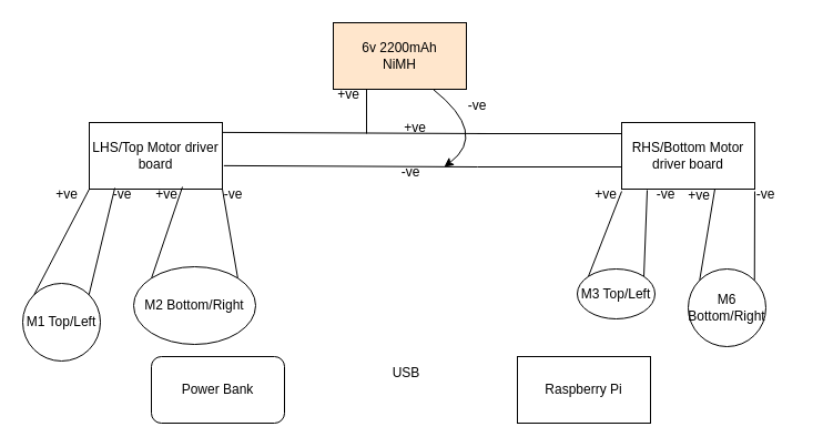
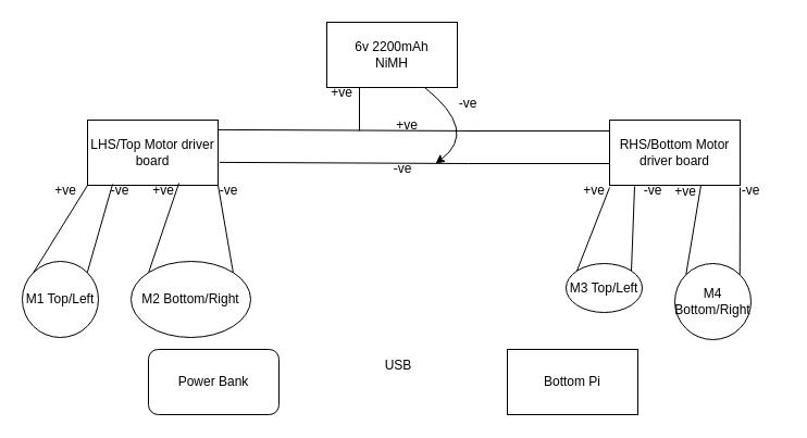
- <mxCell id="2" value="&lt;div&gt;6v 2200mAh&lt;/div&gt;&lt;div&gt;NiMH&lt;br&gt;&lt;/div&gt;" style="rounded=0;whiteSpace=wrap;html=1;fillColor=#ffe6cc;" vertex="1" parent="1"><mxGeometry x="300" y="20" width="120" height="60" as="geometry" /></mxCell>
+ <mxCell id="2" value="&lt;div&gt;6v 2200mAh&lt;/div&gt;&lt;div&gt;NiMH&lt;br&gt;&lt;/div&gt;" style="rounded=0;whiteSpace=wrap;html=1;" vertex="1" parent="1"><mxGeometry x="300" y="20" width="120" height="60" as="geometry" /></mxCell>
- <mxCell id="16" value="M6 Bottom/Right" style="ellipse;whiteSpace=wrap;html=1;aspect=fixed;" vertex="1" parent="1"><mxGeometry x="620" y="242" width="70" height="70" as="geometry" /></mxCell>
+ <mxCell id="16" value="M4 Bottom/Right" style="ellipse;whiteSpace=wrap;html=1;aspect=fixed;" vertex="1" parent="1"><mxGeometry x="620" y="242" width="70" height="70" as="geometry" /></mxCell>
- <mxCell id="9" value="M1 Top/Left" style="ellipse;whiteSpace=wrap;html=1;aspect=fixed;" vertex="1" parent="1"><mxGeometry x="20" y="255" width="70" height="70" as="geometry" /></mxCell>
+ <mxCell id="9" value="M1 Top/Left" style="ellipse;whiteSpace=wrap;html=1;aspect=fixed;" vertex="1" parent="1"><mxGeometry x="20" y="240" width="70" height="70" as="geometry" /></mxCell>
- <mxCell id="36" value="Raspberry Pi " style="rounded=0;whiteSpace=wrap;html=1;" vertex="1" parent="1"><mxGeometry x="466" y="321" width="120" height="60" as="geometry" /></mxCell>
+ <mxCell id="36" value="Bottom Pi " style="rounded=0;whiteSpace=wrap;html=1;" vertex="1" parent="1"><mxGeometry x="466" y="321" width="120" height="60" as="geometry" /></mxCell>
